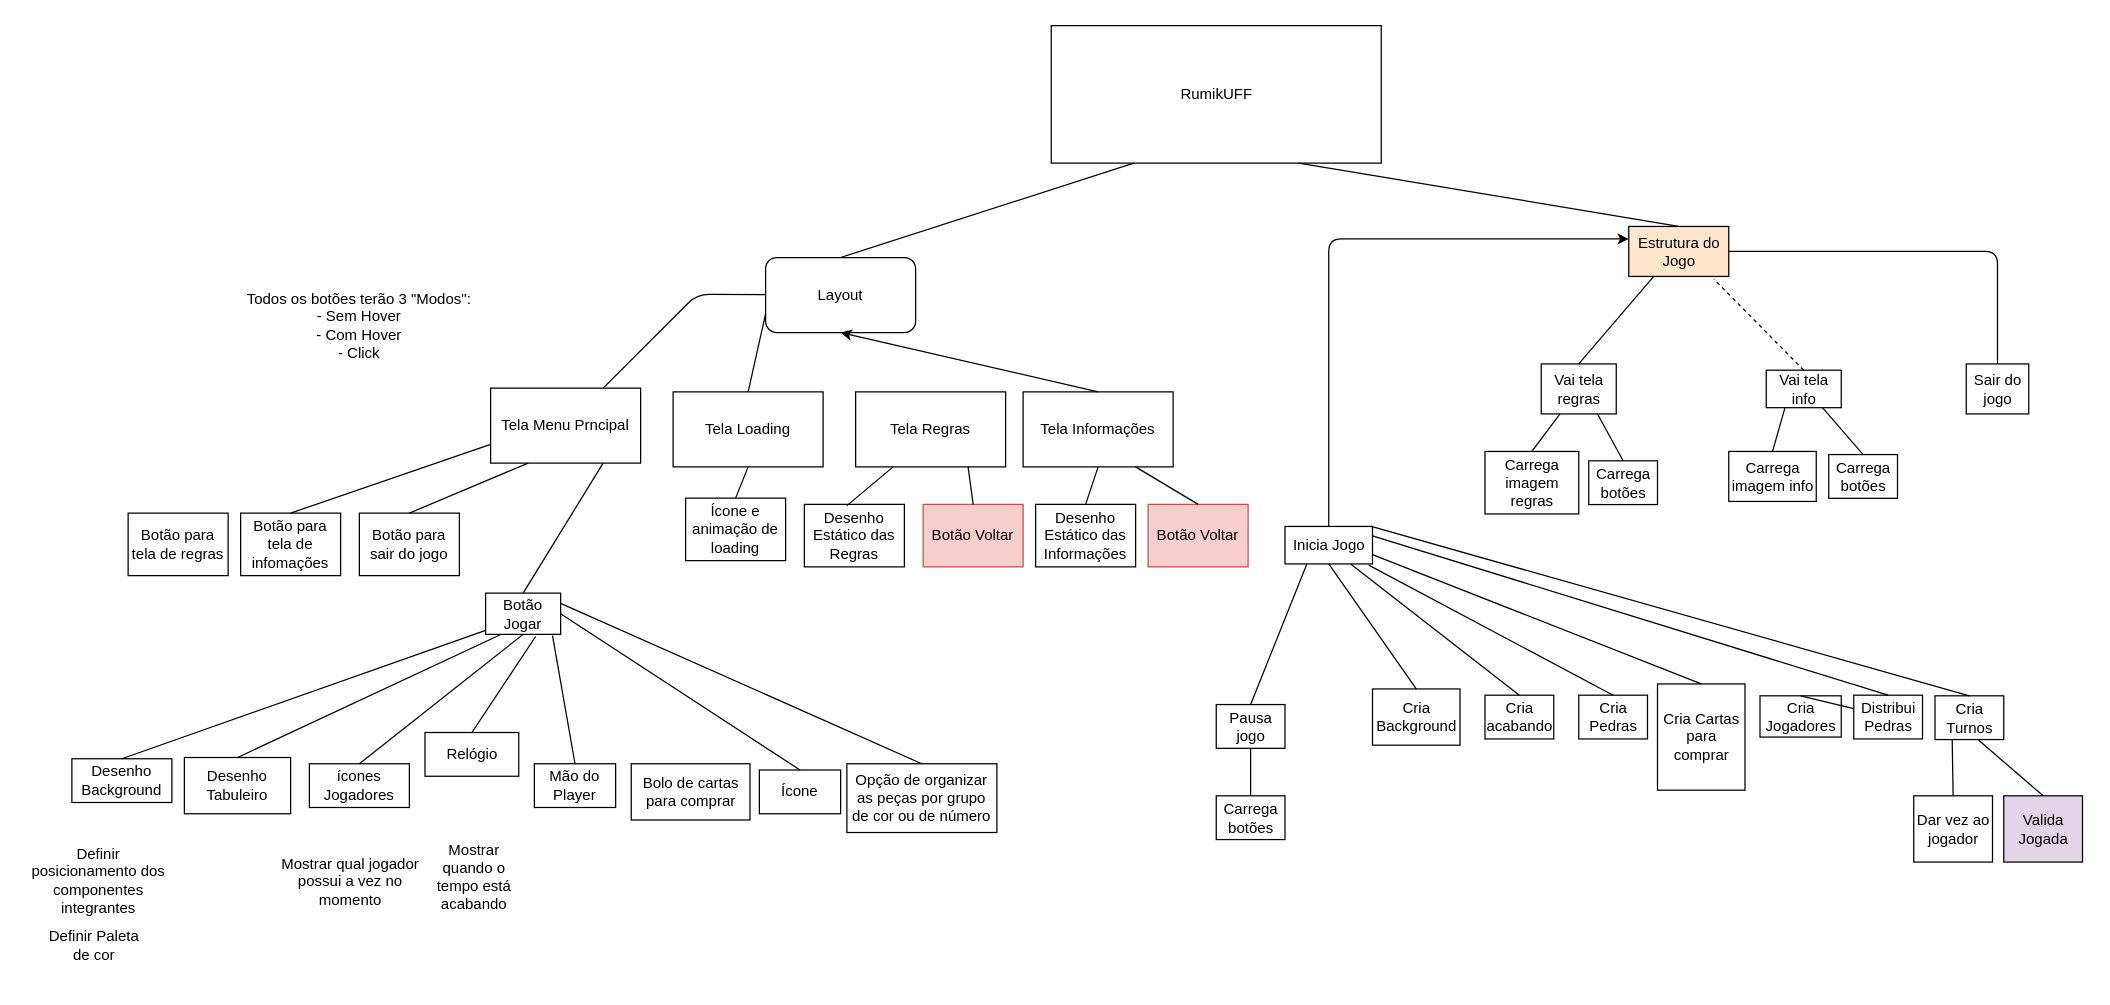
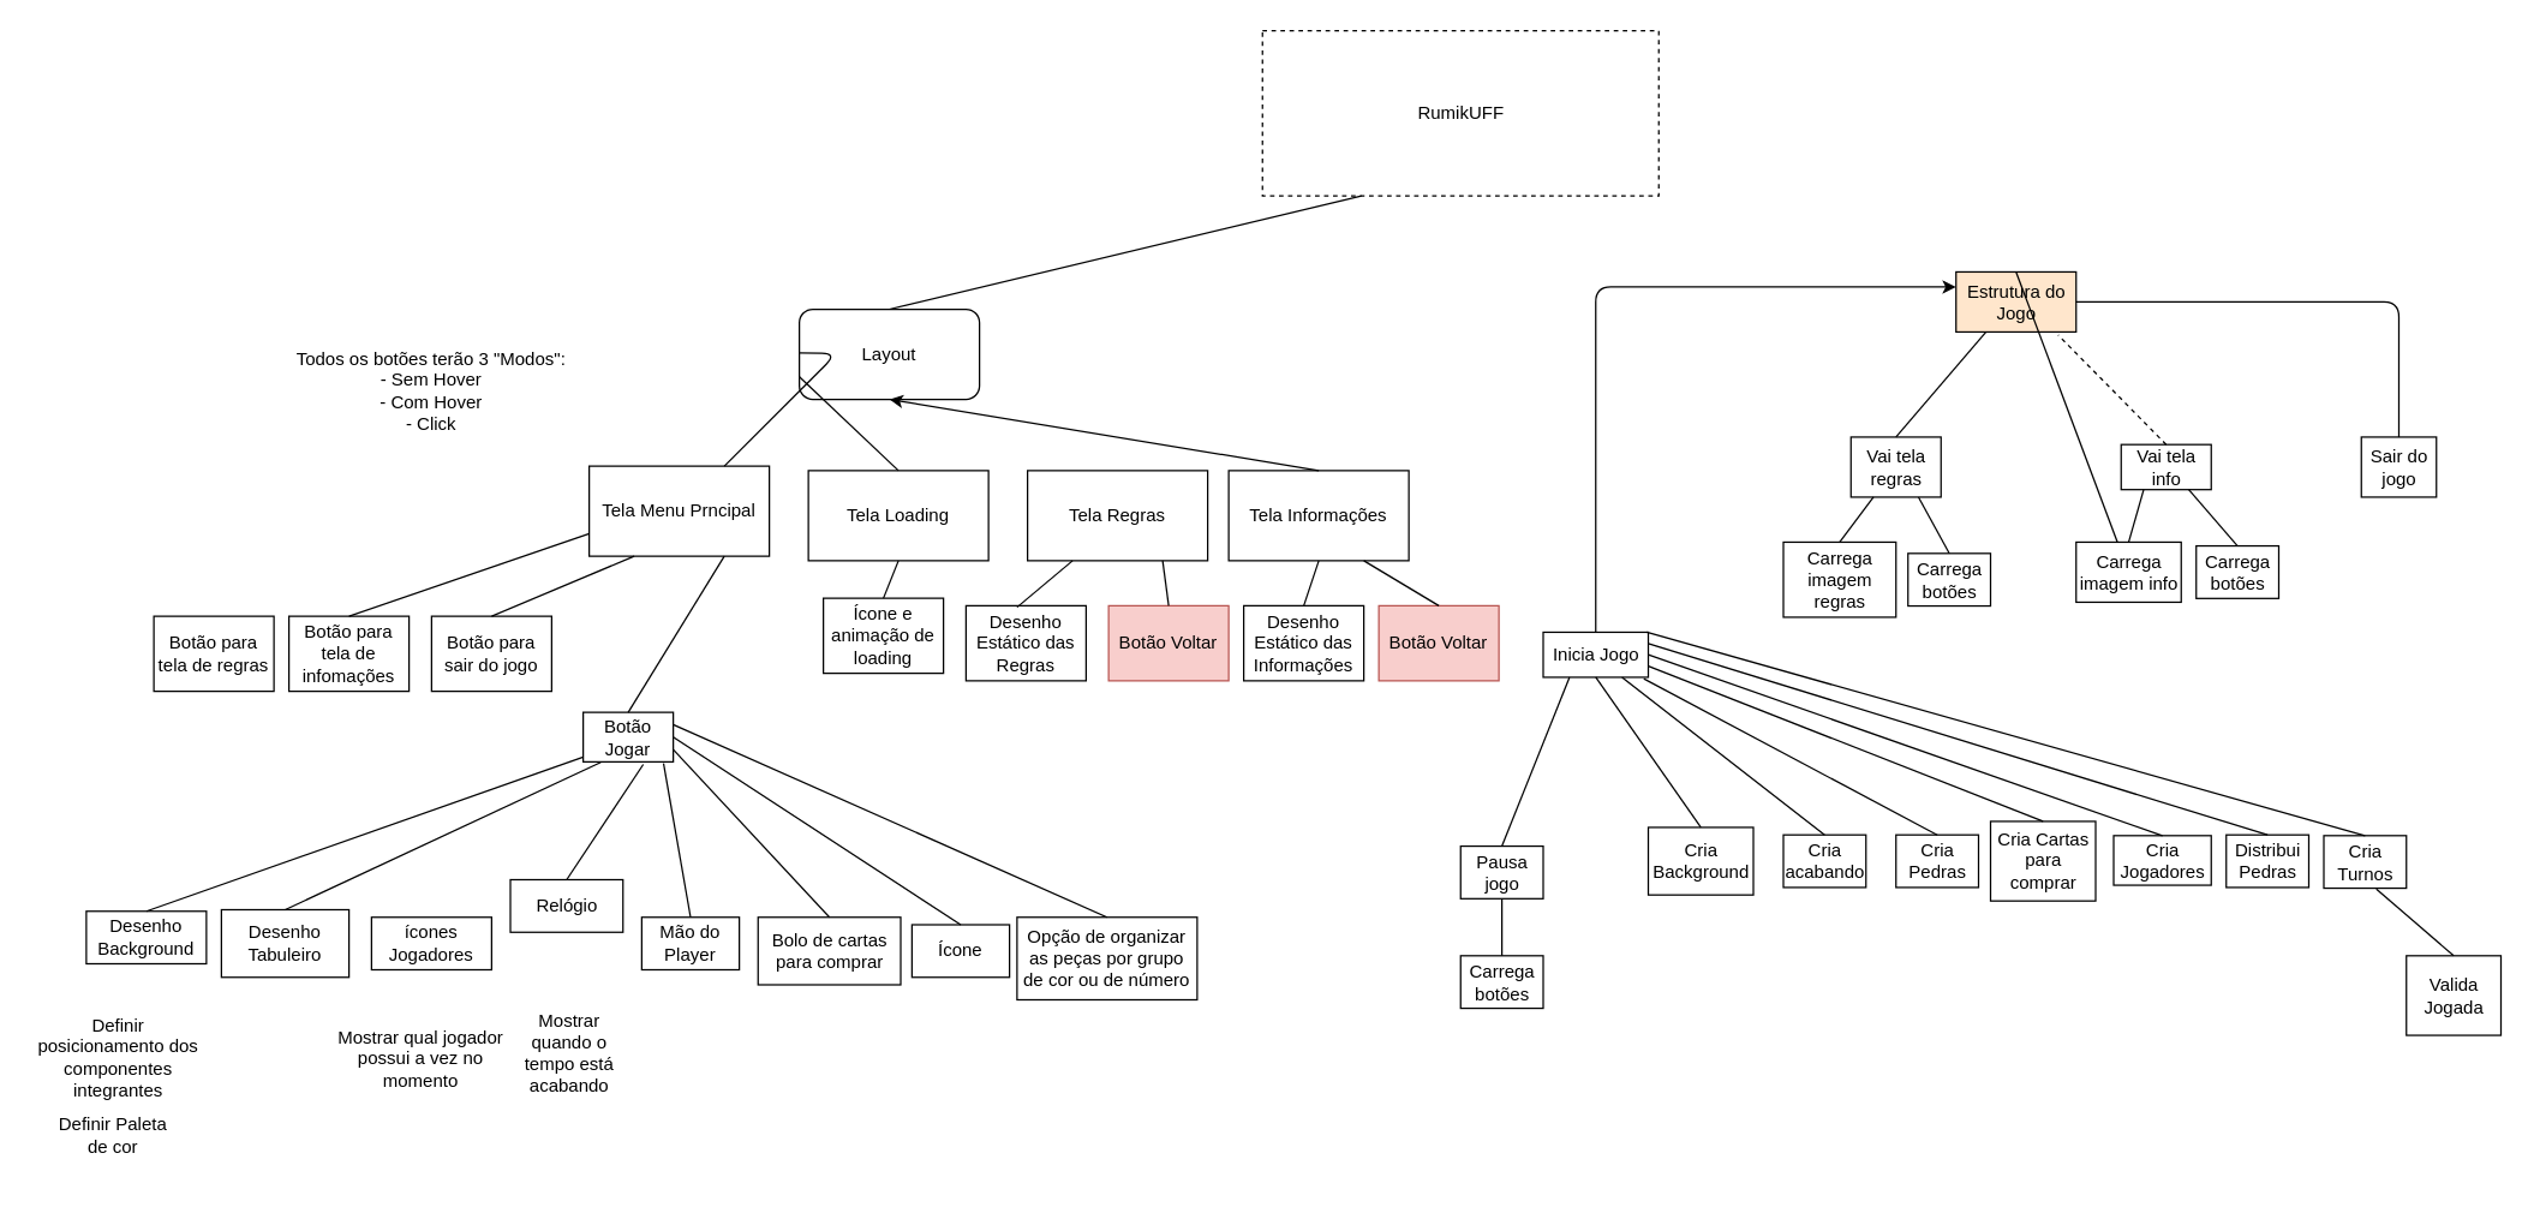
- <mxCell id="87" value="RumikUFF" style="rounded=0;whiteSpace=wrap;html=1;" vertex="1" parent="1"><mxGeometry x="840.5" y="20" width="264" height="110" as="geometry" /></mxCell>
+ <mxCell id="87" value="RumikUFF" style="rounded=0;whiteSpace=wrap;html=1;dashed=1;" vertex="1" parent="1"><mxGeometry x="840.5" y="20" width="264" height="110" as="geometry" /></mxCell>
- <mxCell id="89" value="" style="endArrow=none;html=1;entryX=0.75;entryY=1;entryDx=0;entryDy=0;exitX=0.5;exitY=0;exitDx=0;exitDy=0;" edge="1" parent="1" source="48" target="87"><mxGeometry width="50" height="50" relative="1" as="geometry"><mxPoint x="1342" y="170" as="sourcePoint" /><mxPoint x="142" y="800" as="targetPoint" /></mxGeometry></mxCell>
+ <mxCell id="89" value="" style="endArrow=none;html=1;exitX=0.5;exitY=0;exitDx=0;exitDy=0;" edge="1" parent="1" source="48" target="54"><mxGeometry width="50" height="50" relative="1" as="geometry"><mxPoint x="1342" y="170" as="sourcePoint" /><mxPoint x="142" y="800" as="targetPoint" /></mxGeometry></mxCell>
- <mxCell id="2" value="Layout&lt;br&gt;" style="rounded=1;whiteSpace=wrap;html=1;" parent="1" vertex="1"><mxGeometry x="612" y="205.5" width="120" height="60" as="geometry" /></mxCell>
+ <mxCell id="2" value="Layout&lt;br&gt;" style="rounded=1;whiteSpace=wrap;html=1;" parent="1" vertex="1"><mxGeometry x="532" y="205.5" width="120" height="60" as="geometry" /></mxCell>
+ <mxCell id="39" value="" style="endArrow=none;html=1;entryX=1;entryY=0.75;entryDx=0;entryDy=0;exitX=0.5;exitY=0;exitDx=0;exitDy=0;" parent="1" source="20" target="15" edge="1"><mxGeometry width="50" height="50" relative="1" as="geometry"><mxPoint x="702" y="455" as="sourcePoint" /><mxPoint x="752" y="405" as="targetPoint" /></mxGeometry></mxCell>
- <mxCell id="36" value="" style="endArrow=none;html=1;entryX=0.5;entryY=1;entryDx=0;entryDy=0;exitX=0.5;exitY=0;exitDx=0;exitDy=0;" parent="1" source="17" target="15" edge="1"><mxGeometry width="50" height="50" relative="1" as="geometry"><mxPoint x="250.5" y="620.5" as="sourcePoint" /><mxPoint x="214.441" y="598.441" as="targetPoint" /></mxGeometry></mxCell>
- <mxCell id="81" value="" style="endArrow=none;html=1;exitX=0.5;exitY=0;exitDx=0;exitDy=0;" edge="1" parent="1" source="63" target="64"><mxGeometry width="50" height="50" relative="1" as="geometry"><mxPoint x="1370.5" y="522.647" as="sourcePoint" /><mxPoint x="1107.5" y="413.647" as="targetPoint" /></mxGeometry></mxCell>
+ <mxCell id="81" value="" style="endArrow=none;html=1;entryX=1;entryY=0.5;entryDx=0;entryDy=0;exitX=0.5;exitY=0;exitDx=0;exitDy=0;" edge="1" parent="1" source="63" target="49"><mxGeometry width="50" height="50" relative="1" as="geometry"><mxPoint x="1370.5" y="522.647" as="sourcePoint" /><mxPoint x="1107.5" y="413.647" as="targetPoint" /></mxGeometry></mxCell>
- <mxCell id="62" value="Cria Cartas para comprar" style="rounded=0;whiteSpace=wrap;html=1;" vertex="1" parent="1"><mxGeometry x="1325.5" y="546.647" width="70" height="85" as="geometry" /></mxCell>
+ <mxCell id="62" value="Cria Cartas para comprar" style="rounded=0;whiteSpace=wrap;html=1;" vertex="1" parent="1"><mxGeometry x="1325.5" y="546.647" width="70" height="53" as="geometry" /></mxCell>
- <mxCell id="85" value="" style="endArrow=none;html=1;entryX=0.25;entryY=1;entryDx=0;entryDy=0;exitX=0.5;exitY=0;exitDx=0;exitDy=0;" edge="1" parent="1" source="66" target="65"><mxGeometry width="50" height="50" relative="1" as="geometry"><mxPoint x="972.5" y="760.647" as="sourcePoint" /><mxPoint x="1022.5" y="710.647" as="targetPoint" /></mxGeometry></mxCell>
- <mxCell id="66" value="Dar vez ao jogador" style="rounded=0;whiteSpace=wrap;html=1;" vertex="1" parent="1"><mxGeometry x="1530.5" y="636.147" width="63" height="53" as="geometry" /></mxCell>
- <mxCell id="67" value="Valida Jogada" style="rounded=0;whiteSpace=wrap;html=1;fillColor=#e1d5e7;" vertex="1" parent="1"><mxGeometry x="1602.5" y="636.147" width="63" height="53" as="geometry" /></mxCell>
+ <mxCell id="67" value="Valida Jogada" style="rounded=0;whiteSpace=wrap;html=1;" vertex="1" parent="1"><mxGeometry x="1602.5" y="636.147" width="63" height="53" as="geometry" /></mxCell>
